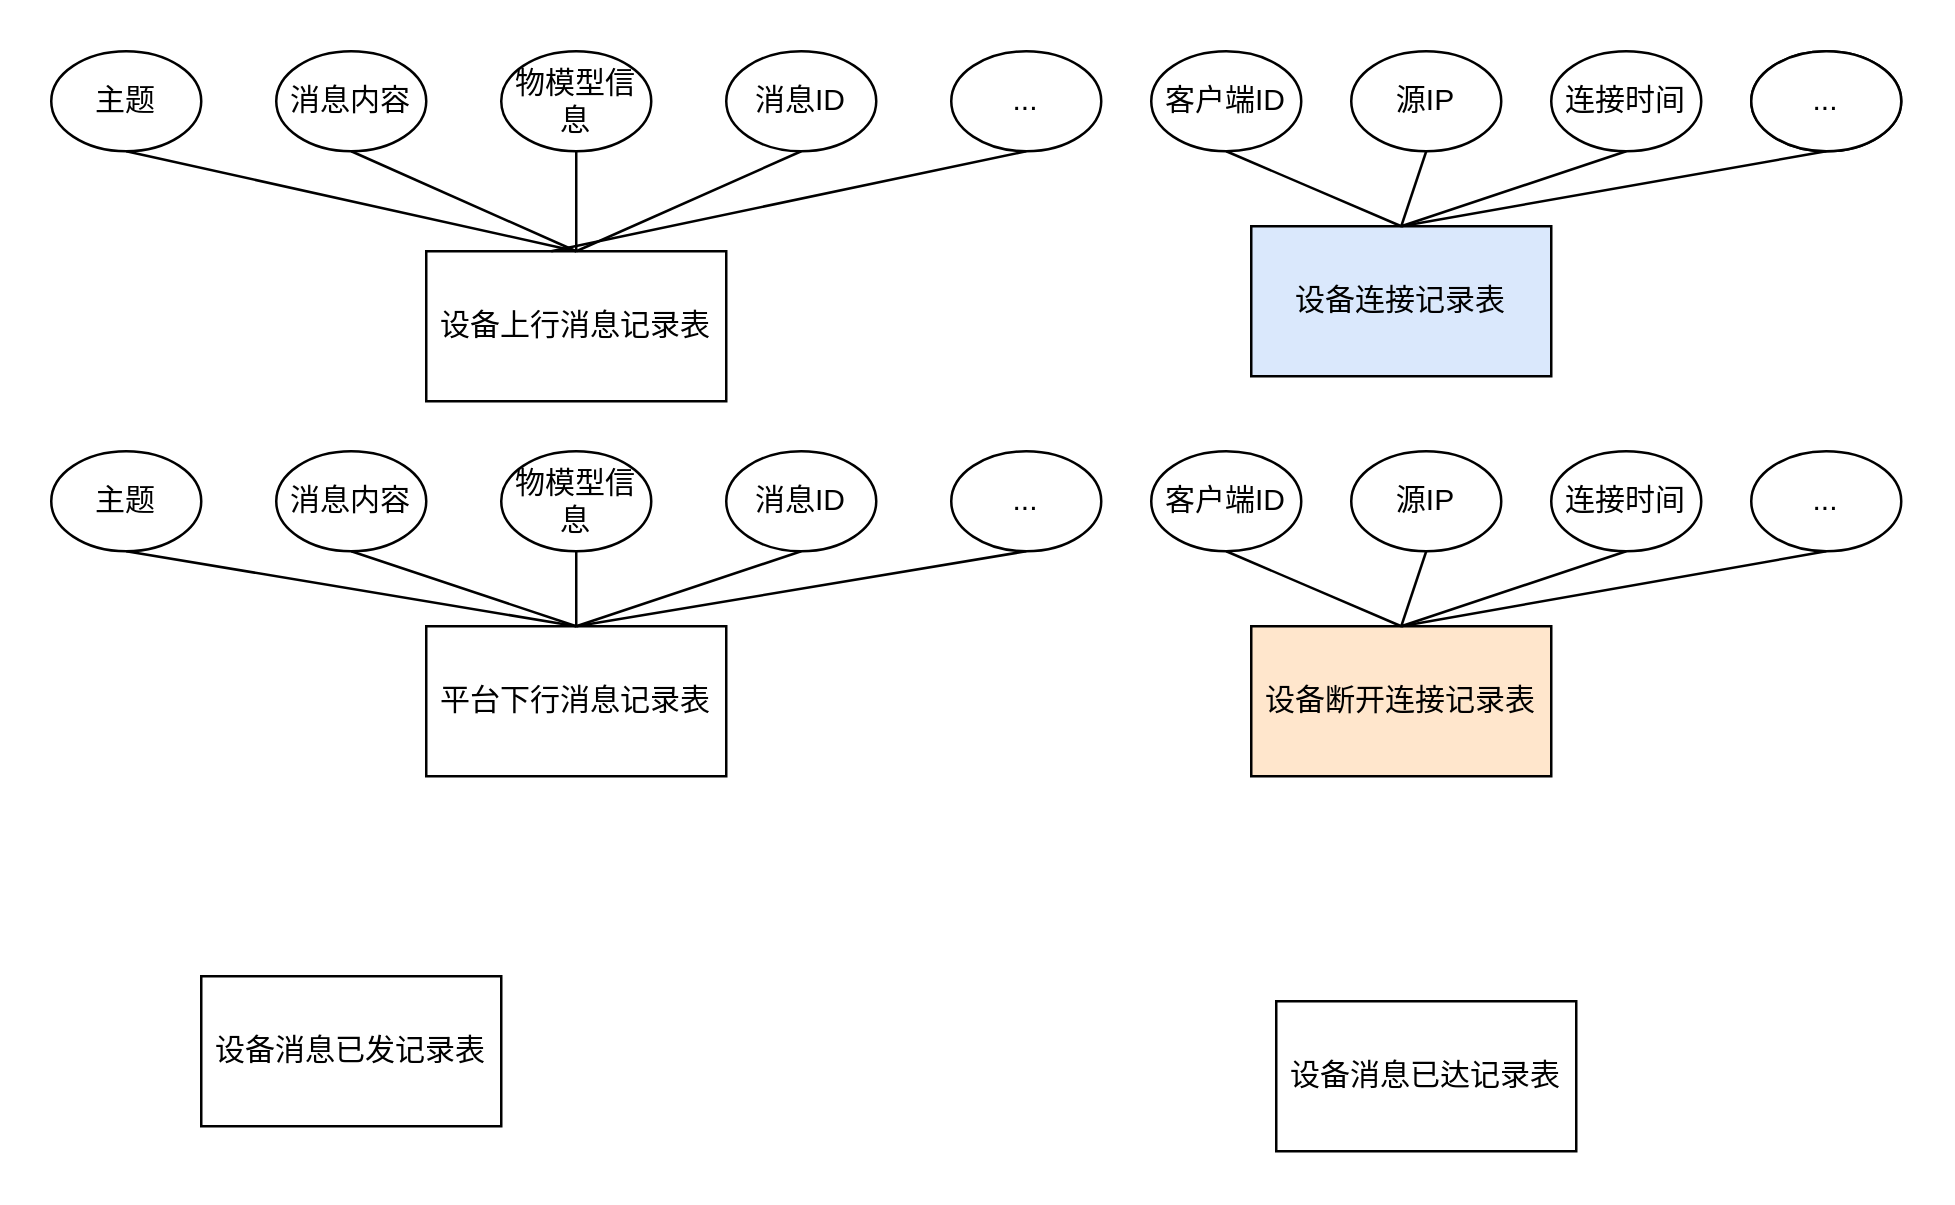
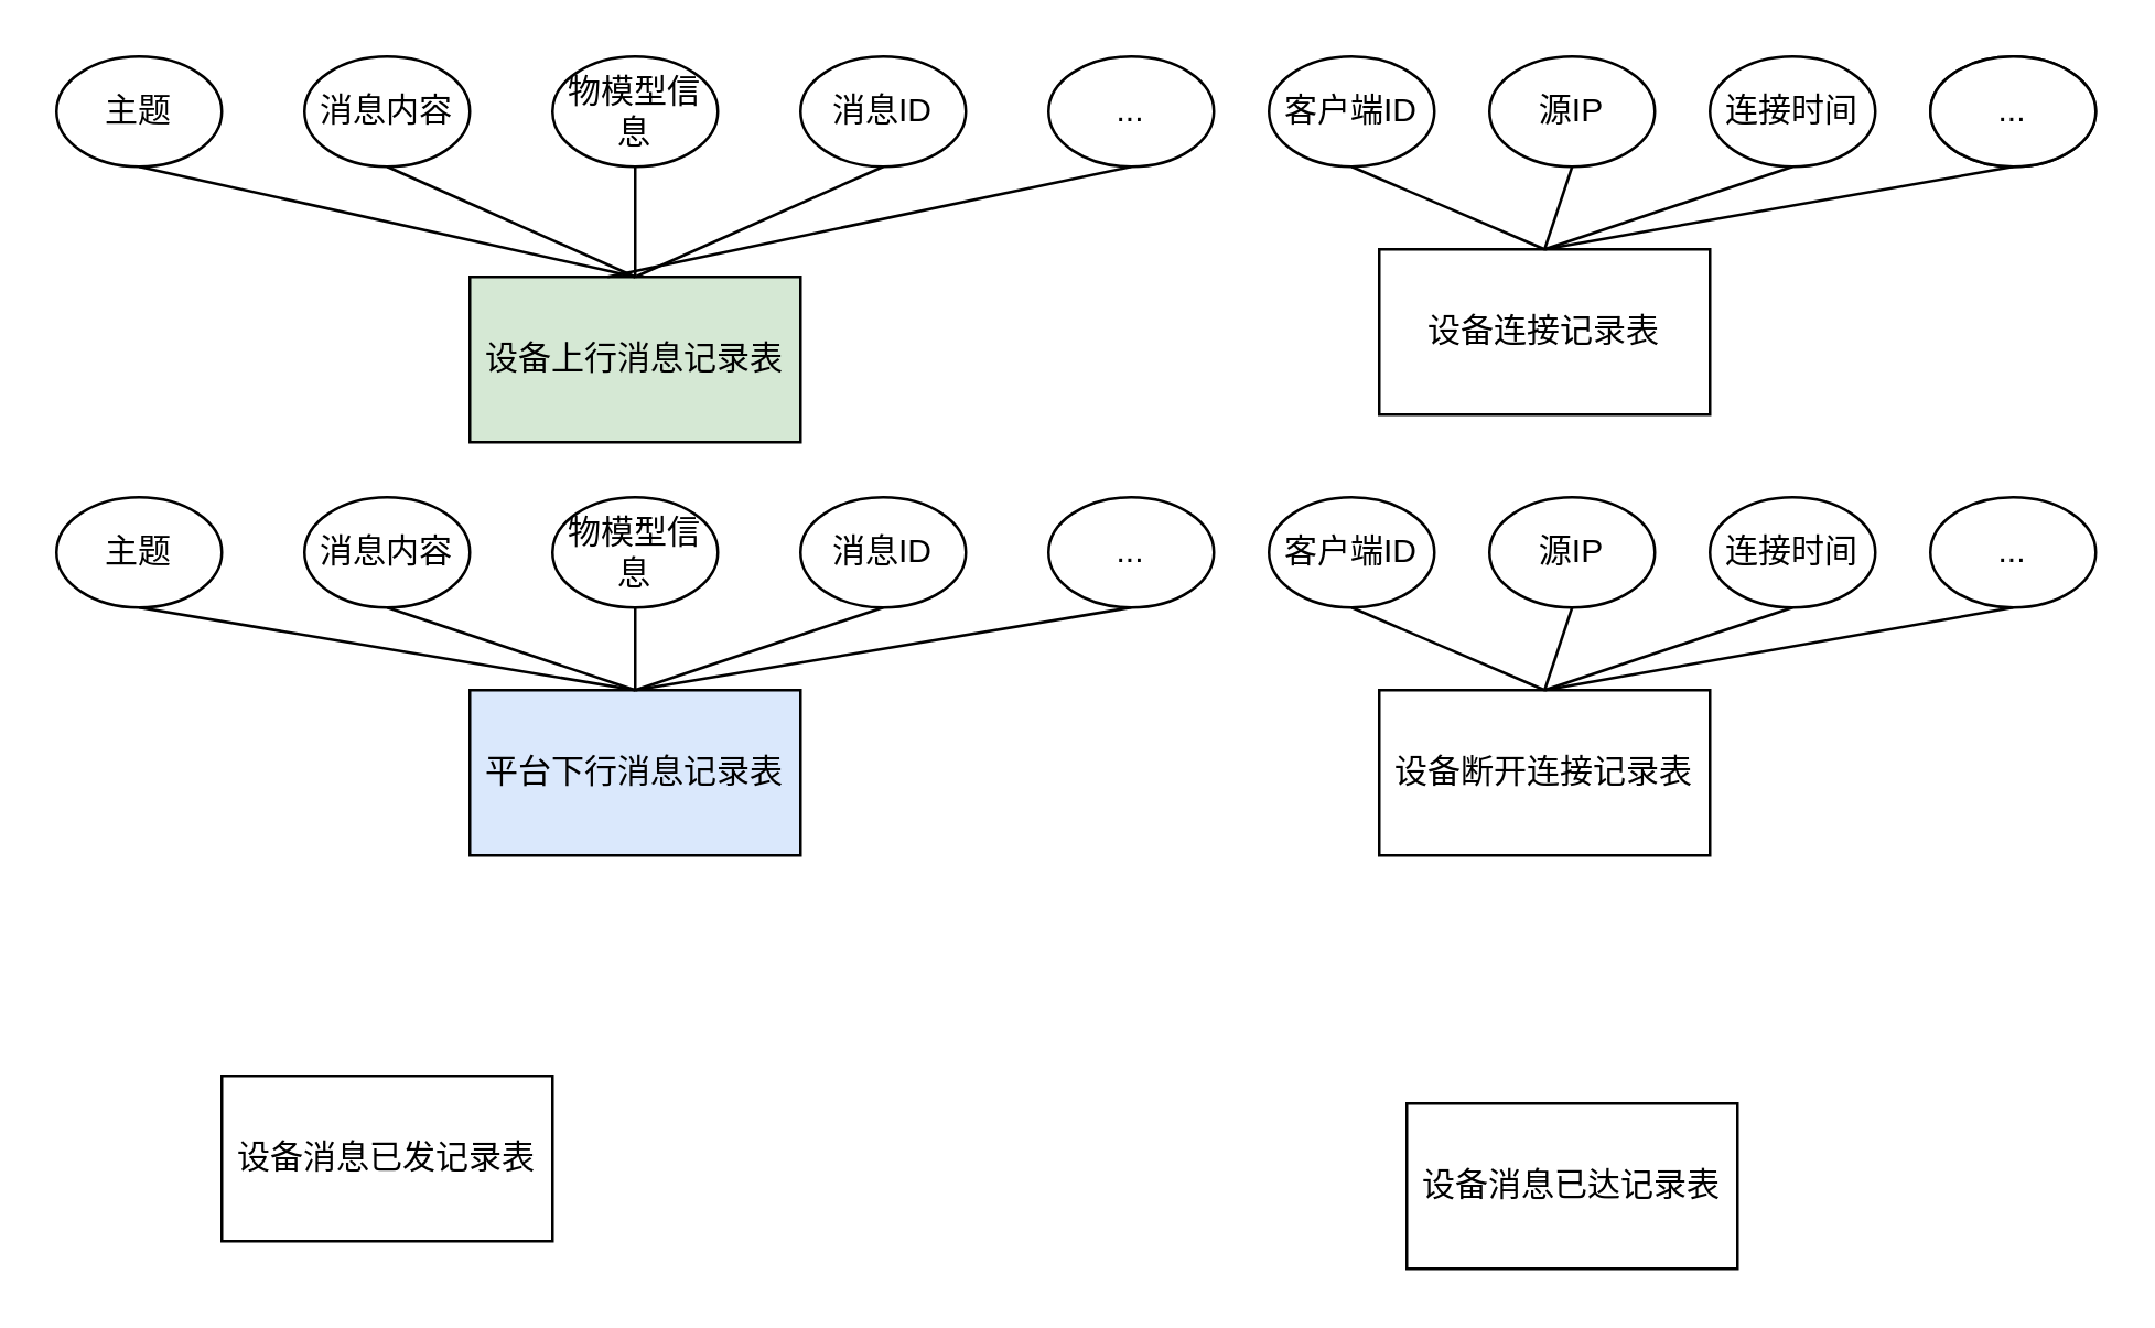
- <mxCell id="4" value="设备连接记录表" style="rounded=0;whiteSpace=wrap;html=1;fillColor=#dae8fc;" vertex="1" parent="1"><mxGeometry x="500" y="90" width="120" height="60" as="geometry" /></mxCell>
+ <mxCell id="4" value="设备连接记录表" style="rounded=0;whiteSpace=wrap;html=1;" vertex="1" parent="1"><mxGeometry x="500" y="90" width="120" height="60" as="geometry" /></mxCell>
- <mxCell id="2" value="设备上行消息记录表" style="rounded=0;whiteSpace=wrap;html=1;" vertex="1" parent="1"><mxGeometry x="170" y="100" width="120" height="60" as="geometry" /></mxCell>
+ <mxCell id="2" value="设备上行消息记录表" style="rounded=0;whiteSpace=wrap;html=1;fillColor=#d5e8d4;" vertex="1" parent="1"><mxGeometry x="170" y="100" width="120" height="60" as="geometry" /></mxCell>
- <mxCell id="3" value="平台下行消息记录表" style="rounded=0;whiteSpace=wrap;html=1;" vertex="1" parent="1"><mxGeometry x="170" y="250" width="120" height="60" as="geometry" /></mxCell>
+ <mxCell id="3" value="平台下行消息记录表" style="rounded=0;whiteSpace=wrap;html=1;fillColor=#dae8fc;" vertex="1" parent="1"><mxGeometry x="170" y="250" width="120" height="60" as="geometry" /></mxCell>
- <mxCell id="7" value="&lt;span&gt;设备断开连接记录表&lt;/span&gt;" style="rounded=0;whiteSpace=wrap;html=1;fillColor=#ffe6cc;" vertex="1" parent="1"><mxGeometry x="500" y="250" width="120" height="60" as="geometry" /></mxCell>
+ <mxCell id="7" value="&lt;span&gt;设备断开连接记录表&lt;/span&gt;" style="rounded=0;whiteSpace=wrap;html=1;" vertex="1" parent="1"><mxGeometry x="500" y="250" width="120" height="60" as="geometry" /></mxCell>
